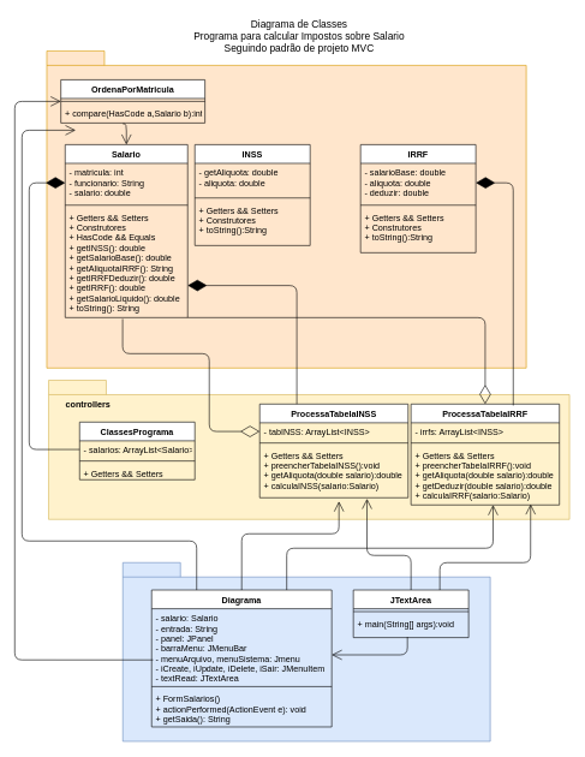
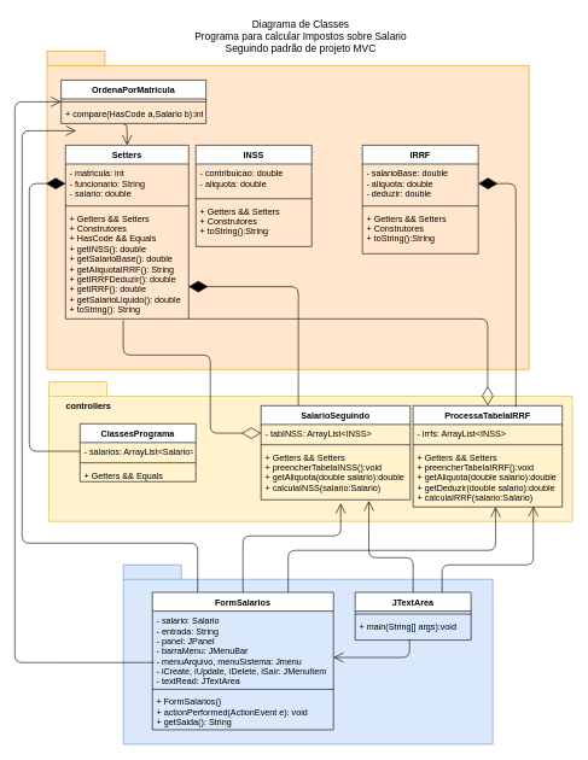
- <mxCell id="6" value="Salario" style="swimlane;fontStyle=1;align=center;verticalAlign=top;childLayout=stackLayout;horizontal=1;startSize=26;horizontalStack=0;resizeParent=1;resizeParentMax=0;resizeLast=0;collapsible=1;marginBottom=0;" parent="1" vertex="1"><mxGeometry x="90" y="200" width="170" height="240" as="geometry" /></mxCell>
+ <mxCell id="6" value="Setters" style="swimlane;fontStyle=1;align=center;verticalAlign=top;childLayout=stackLayout;horizontal=1;startSize=26;horizontalStack=0;resizeParent=1;resizeParentMax=0;resizeLast=0;collapsible=1;marginBottom=0;" parent="1" vertex="1"><mxGeometry x="90" y="200" width="170" height="240" as="geometry" /></mxCell>
- <mxCell id="11" value="- getAliquota: double&#10;- aliquota: double" style="text;strokeColor=none;fillColor=none;align=left;verticalAlign=top;spacingLeft=4;spacingRight=4;overflow=hidden;rotatable=0;points=[[0,0.5],[1,0.5]];portConstraint=eastwest;" parent="10" vertex="1"><mxGeometry y="26" width="160" height="44" as="geometry" /></mxCell>
+ <mxCell id="11" value="- contribuicao: double&#10;- aliquota: double" style="text;strokeColor=none;fillColor=none;align=left;verticalAlign=top;spacingLeft=4;spacingRight=4;overflow=hidden;rotatable=0;points=[[0,0.5],[1,0.5]];portConstraint=eastwest;" parent="10" vertex="1"><mxGeometry y="26" width="160" height="44" as="geometry" /></mxCell>
- <mxCell id="19" value="ProcessaTabelaINSS" style="swimlane;fontStyle=1;align=center;verticalAlign=top;childLayout=stackLayout;horizontal=1;startSize=26;horizontalStack=0;resizeParent=1;resizeParentMax=0;resizeLast=0;collapsible=1;marginBottom=0;" parent="1" vertex="1"><mxGeometry x="360" y="560" width="206" height="130" as="geometry" /></mxCell>
+ <mxCell id="19" value="SalarioSeguindo" style="swimlane;fontStyle=1;align=center;verticalAlign=top;childLayout=stackLayout;horizontal=1;startSize=26;horizontalStack=0;resizeParent=1;resizeParentMax=0;resizeLast=0;collapsible=1;marginBottom=0;" parent="1" vertex="1"><mxGeometry x="360" y="560" width="206" height="130" as="geometry" /></mxCell>
- <mxCell id="18" value="+ Getters &amp;&amp; Setters" style="text;strokeColor=none;fillColor=none;align=left;verticalAlign=top;spacingLeft=4;spacingRight=4;overflow=hidden;rotatable=0;points=[[0,0.5],[1,0.5]];portConstraint=eastwest;" parent="15" vertex="1"><mxGeometry y="58" width="160" height="22" as="geometry" /></mxCell>
+ <mxCell id="18" value="+ Getters &amp;&amp; Equals" style="text;strokeColor=none;fillColor=none;align=left;verticalAlign=top;spacingLeft=4;spacingRight=4;overflow=hidden;rotatable=0;points=[[0,0.5],[1,0.5]];portConstraint=eastwest;" parent="15" vertex="1"><mxGeometry y="58" width="160" height="22" as="geometry" /></mxCell>
- <mxCell id="26" value="Diagrama" style="swimlane;fontStyle=1;align=center;verticalAlign=top;childLayout=stackLayout;horizontal=1;startSize=26;horizontalStack=0;resizeParent=1;resizeParentMax=0;resizeLast=0;collapsible=1;marginBottom=0;" parent="1" vertex="1"><mxGeometry x="210" y="818" width="250" height="190" as="geometry" /></mxCell>
+ <mxCell id="26" value="FormSalarios" style="swimlane;fontStyle=1;align=center;verticalAlign=top;childLayout=stackLayout;horizontal=1;startSize=26;horizontalStack=0;resizeParent=1;resizeParentMax=0;resizeLast=0;collapsible=1;marginBottom=0;" parent="1" vertex="1"><mxGeometry x="210" y="818" width="250" height="190" as="geometry" /></mxCell>
